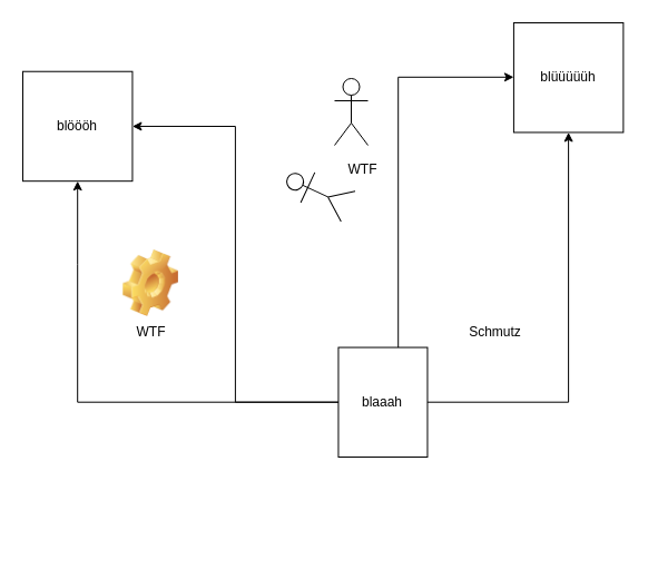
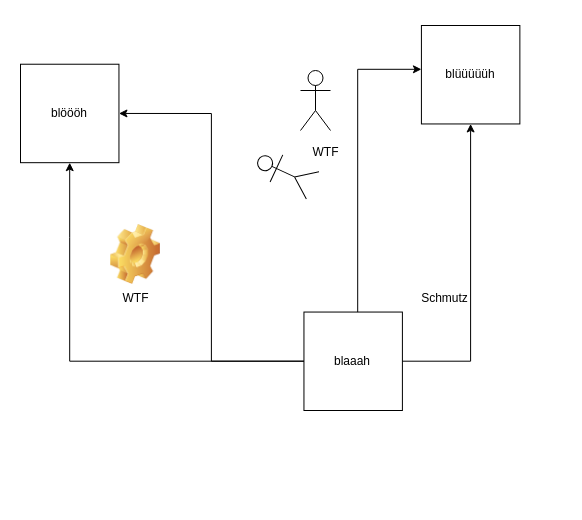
- <mxCell id="7" value="blüüüüüh" style="whiteSpace=wrap;html=1;aspect=fixed;" parent="2" vertex="1"><mxGeometry x="440.92" width="98.449" height="98.449" as="geometry" /></mxCell>
+ <mxCell id="7" value="blüüüüüh" style="whiteSpace=wrap;html=1;aspect=fixed;" parent="2" vertex="1"><mxGeometry x="400.92" y="5" width="98.449" height="98.449" as="geometry" /></mxCell>
- <mxCell id="3" value="blaaah" style="whiteSpace=wrap;html=1;aspect=fixed;" parent="2" vertex="1"><mxGeometry x="283.449" y="291.548" width="80" height="98.449" as="geometry" /></mxCell>
+ <mxCell id="3" value="blaaah" style="whiteSpace=wrap;html=1;aspect=fixed;" parent="2" vertex="1"><mxGeometry x="283.449" y="291.548" width="98.449" height="98.449" as="geometry" /></mxCell>
